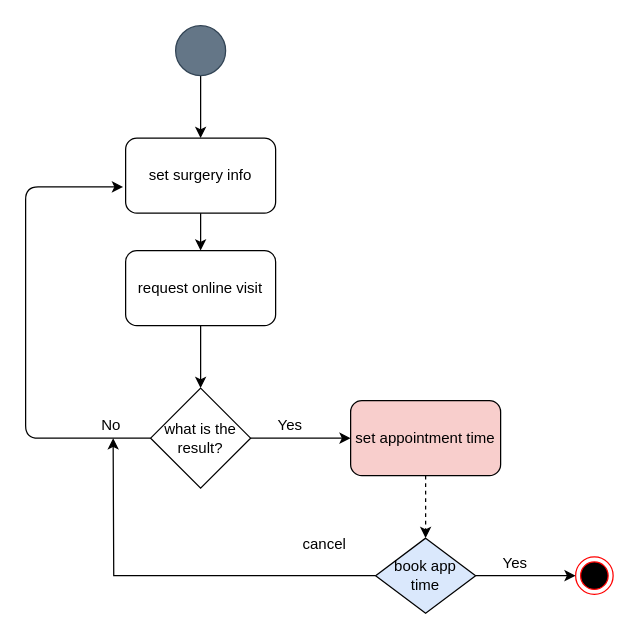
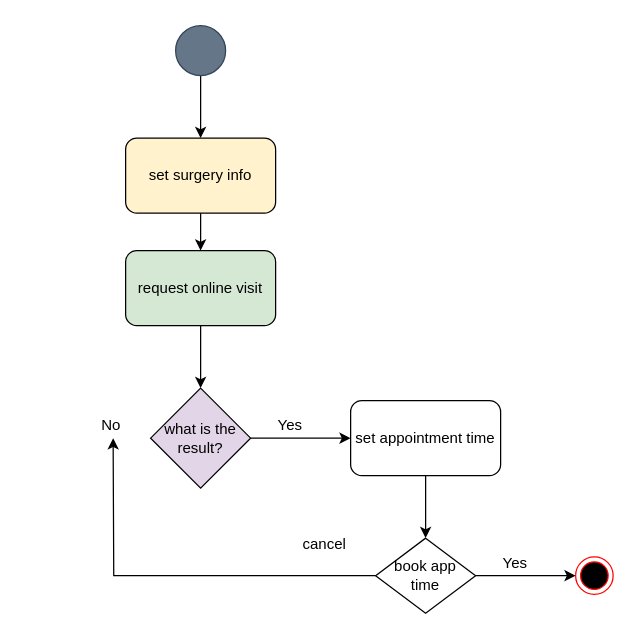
- <mxCell id="5" value="set surgery info" style="rounded=1;whiteSpace=wrap;html=1;" vertex="1" parent="1"><mxGeometry x="100" y="110" width="120" height="60" as="geometry" /></mxCell>
+ <mxCell id="5" value="set surgery info" style="rounded=1;whiteSpace=wrap;html=1;fillColor=#fff2cc;" vertex="1" parent="1"><mxGeometry x="100" y="110" width="120" height="60" as="geometry" /></mxCell>
- <mxCell id="7" value="request online visit" style="rounded=1;whiteSpace=wrap;html=1;" vertex="1" parent="1"><mxGeometry x="100" y="200" width="120" height="60" as="geometry" /></mxCell>
+ <mxCell id="7" value="request online visit" style="rounded=1;whiteSpace=wrap;html=1;fillColor=#d5e8d4;" vertex="1" parent="1"><mxGeometry x="100" y="200" width="120" height="60" as="geometry" /></mxCell>
- <mxCell id="11" value="" style="endArrow=classic;html=1;exitX=0;exitY=0.5;exitDx=0;exitDy=0;entryX=-0.017;entryY=0.65;entryDx=0;entryDy=0;entryPerimeter=0;" edge="1" parent="1" source="9" target="5"><mxGeometry width="50" height="50" relative="1" as="geometry"><mxPoint x="80" y="460" as="sourcePoint" /><mxPoint x="20" y="350" as="targetPoint" /><Array as="points"><mxPoint x="20" y="350" /><mxPoint x="20" y="200" /><mxPoint x="20" y="149" /></Array></mxGeometry></mxCell>
- <mxCell id="9" value="what is the&lt;br&gt;result?" style="rhombus;whiteSpace=wrap;html=1;" vertex="1" parent="1"><mxGeometry x="120" y="310" width="80" height="80" as="geometry" /></mxCell>
+ <mxCell id="9" value="what is the&lt;br&gt;result?" style="rhombus;whiteSpace=wrap;html=1;fillColor=#e1d5e7;" vertex="1" parent="1"><mxGeometry x="120" y="310" width="80" height="80" as="geometry" /></mxCell>
- <mxCell id="14" value="set appointment time" style="rounded=1;whiteSpace=wrap;html=1;fillColor=#f8cecc;" vertex="1" parent="1"><mxGeometry x="280" y="320" width="120" height="60" as="geometry" /></mxCell>
+ <mxCell id="14" value="set appointment time" style="rounded=1;whiteSpace=wrap;html=1;" vertex="1" parent="1"><mxGeometry x="280" y="320" width="120" height="60" as="geometry" /></mxCell>
- <mxCell id="13" value="" style="edgeStyle=orthogonalEdgeStyle;rounded=0;orthogonalLoop=1;jettySize=auto;html=1;dashed=1;" edge="1" parent="1" source="14" target="17"><mxGeometry relative="1" as="geometry" /></mxCell>
+ <mxCell id="13" value="" style="edgeStyle=orthogonalEdgeStyle;rounded=0;orthogonalLoop=1;jettySize=auto;html=1;" edge="1" parent="1" source="14" target="17"><mxGeometry relative="1" as="geometry" /></mxCell>
- <mxCell id="17" value="book app&lt;br&gt;time" style="rhombus;whiteSpace=wrap;html=1;fillColor=#dae8fc;" vertex="1" parent="1"><mxGeometry x="300" y="430" width="80" height="60" as="geometry" /></mxCell>
+ <mxCell id="17" value="book app&lt;br&gt;time" style="rhombus;whiteSpace=wrap;html=1;" vertex="1" parent="1"><mxGeometry x="300" y="430" width="80" height="60" as="geometry" /></mxCell>
